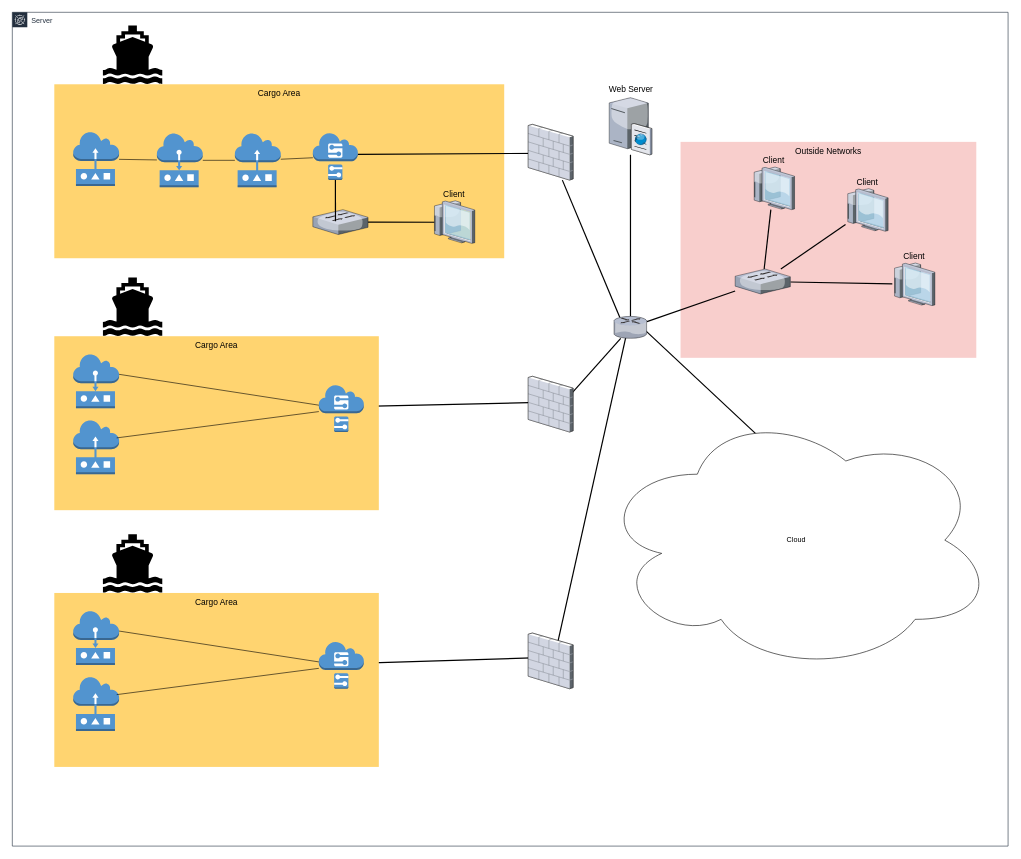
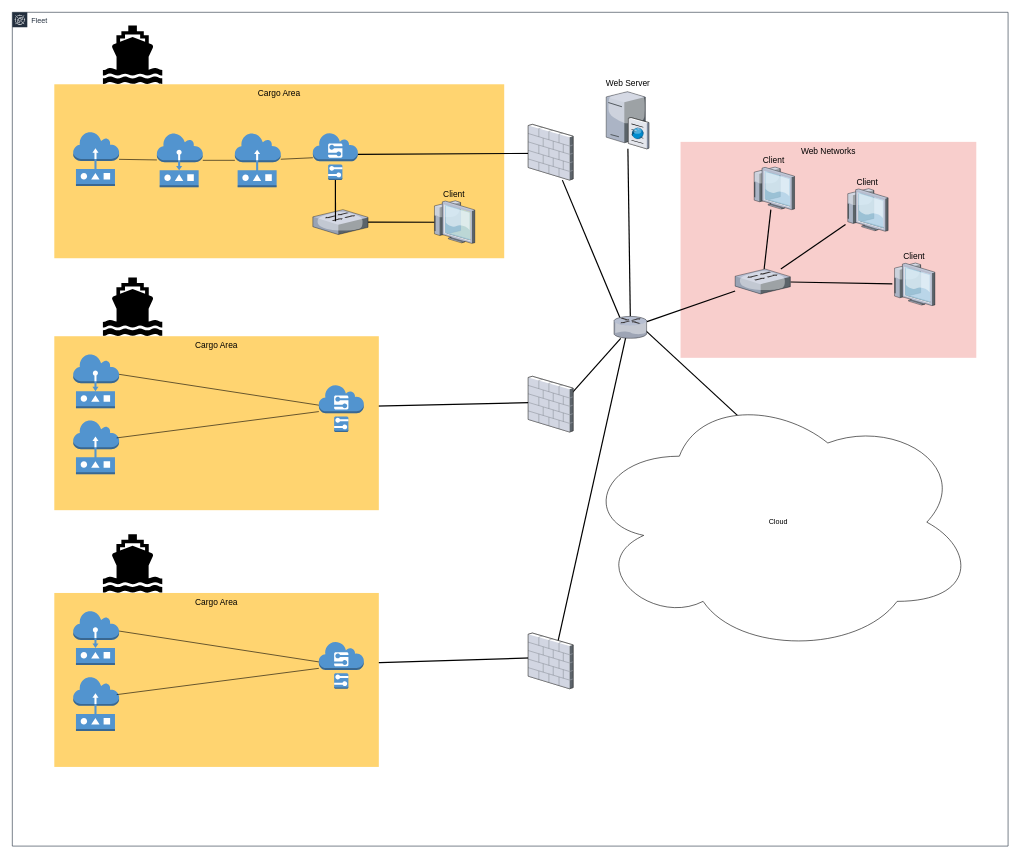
- <mxCell id="2" value="Server" style="sketch=0;outlineConnect=0;gradientColor=none;html=1;whiteSpace=wrap;fontSize=12;fontStyle=0;shape=mxgraph.aws4.group;grIcon=mxgraph.aws4.group_spot_fleet;strokeColor=#232F3E;fillColor=none;verticalAlign=top;align=left;spacingLeft=30;fontColor=#232F3E;dashed=0;" vertex="1" parent="1"><mxGeometry x="20" y="20" width="1660" height="1390" as="geometry" /></mxCell>
+ <mxCell id="2" value="Fleet" style="sketch=0;outlineConnect=0;gradientColor=none;html=1;whiteSpace=wrap;fontSize=12;fontStyle=0;shape=mxgraph.aws4.group;grIcon=mxgraph.aws4.group_spot_fleet;strokeColor=#232F3E;fillColor=none;verticalAlign=top;align=left;spacingLeft=30;fontColor=#232F3E;dashed=0;" vertex="1" parent="1"><mxGeometry x="20" y="20" width="1660" height="1390" as="geometry" /></mxCell>
- <mxCell id="8" value="Web Server" style="verticalLabelPosition=top;aspect=fixed;html=1;verticalAlign=bottom;strokeColor=none;shape=mxgraph.citrix.cache_server;fillColor=#66B2FF;gradientColor=#0066CC;fontSize=14;labelPosition=center;align=center;" parent="1" vertex="1"><mxGeometry x="1015" y="160" width="71" height="97.5" as="geometry" /></mxCell>
+ <mxCell id="8" value="Web Server" style="verticalLabelPosition=top;aspect=fixed;html=1;verticalAlign=bottom;strokeColor=none;shape=mxgraph.citrix.cache_server;fillColor=#66B2FF;gradientColor=#0066CC;fontSize=14;labelPosition=center;align=center;" parent="1" vertex="1"><mxGeometry x="1010" y="150" width="71" height="97.5" as="geometry" /></mxCell>
- <mxCell id="3" value="Outside Networks" style="whiteSpace=wrap;html=1;fillColor=#f8cecc;fontSize=14;strokeColor=none;verticalAlign=top;" parent="1" vertex="1"><mxGeometry x="1134" y="236" width="493" height="360" as="geometry" /></mxCell>
+ <mxCell id="3" value="Web Networks" style="whiteSpace=wrap;html=1;fillColor=#f8cecc;fontSize=14;strokeColor=none;verticalAlign=top;" parent="1" vertex="1"><mxGeometry x="1134" y="236" width="493" height="360" as="geometry" /></mxCell>
- <mxCell id="33" value="Cloud" style="ellipse;shape=cloud;whiteSpace=wrap;html=1;align=center;" vertex="1" parent="1"><mxGeometry x="997" y="680" width="660" height="440" as="geometry" /></mxCell>
+ <mxCell id="33" value="Cloud" style="ellipse;shape=cloud;whiteSpace=wrap;html=1;align=center;" vertex="1" parent="1"><mxGeometry x="967" y="650" width="660" height="440" as="geometry" /></mxCell>
